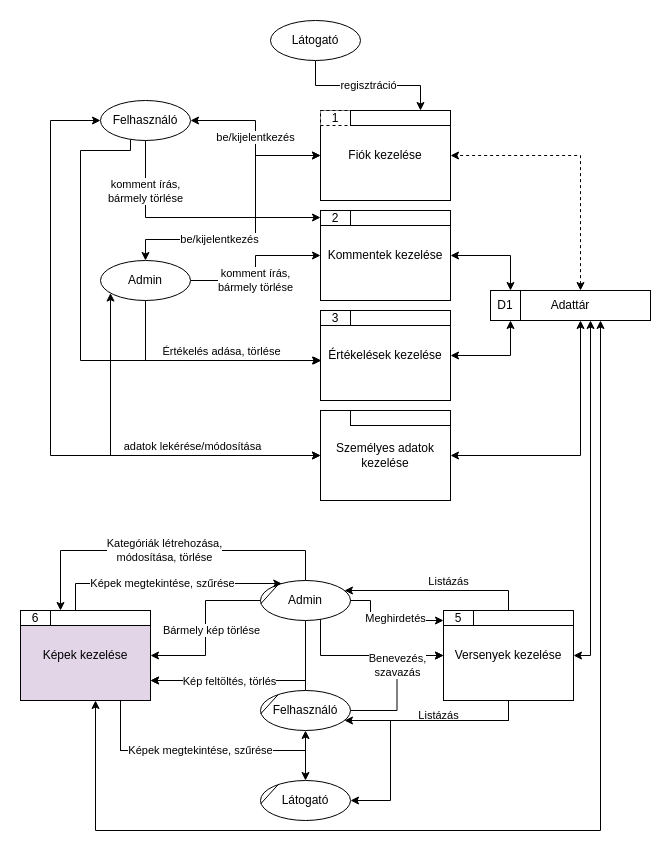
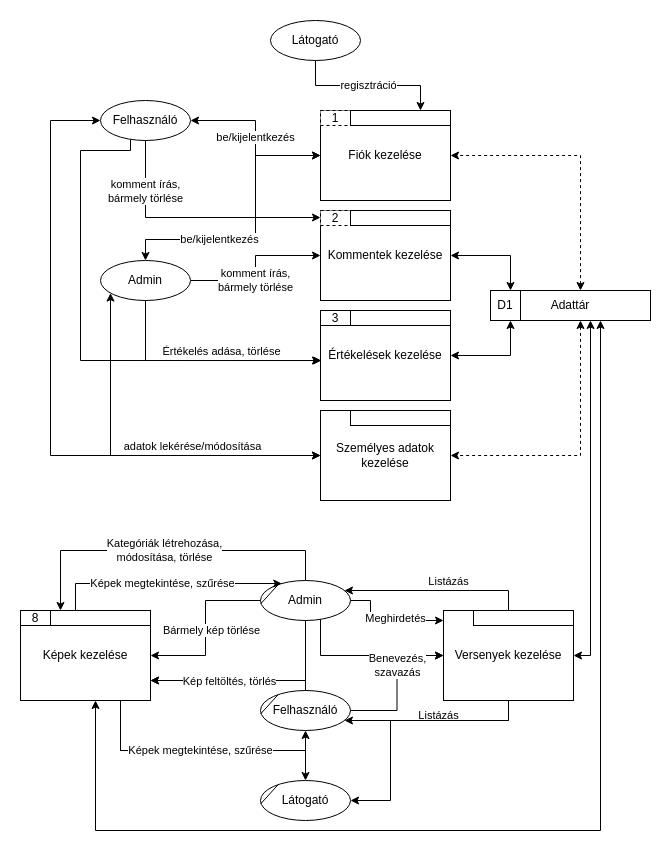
- <mxCell id="10" value="2" style="rounded=0;whiteSpace=wrap;html=1;" vertex="1" parent="8"><mxGeometry width="30" height="15" as="geometry" /></mxCell>
+ <mxCell id="10" value="2" style="rounded=0;whiteSpace=wrap;html=1;dashed=1;" vertex="1" parent="8"><mxGeometry width="30" height="15" as="geometry" /></mxCell>
- <mxCell id="43" style="edgeStyle=orthogonalEdgeStyle;rounded=0;orthogonalLoop=1;jettySize=auto;html=1;entryX=1;entryY=0.5;entryDx=0;entryDy=0;startArrow=classic;startFill=1;" edge="1" parent="1" source="16" target="13"><mxGeometry relative="1" as="geometry"><Array as="points"><mxPoint x="580" y="455" /></Array></mxGeometry></mxCell>
+ <mxCell id="43" style="edgeStyle=orthogonalEdgeStyle;rounded=0;orthogonalLoop=1;jettySize=auto;html=1;entryX=1;entryY=0.5;entryDx=0;entryDy=0;startArrow=classic;startFill=1;dashed=1;" edge="1" parent="1" source="16" target="13"><mxGeometry relative="1" as="geometry"><Array as="points"><mxPoint x="580" y="455" /></Array></mxGeometry></mxCell>
- <mxCell id="47" value="5" style="rounded=0;whiteSpace=wrap;html=1;" vertex="1" parent="45"><mxGeometry width="30" height="15" as="geometry" /></mxCell>
- <mxCell id="53" value="6" style="rounded=0;whiteSpace=wrap;html=1;" vertex="1" parent="51"><mxGeometry width="30" height="15" as="geometry" /></mxCell>
+ <mxCell id="53" value="8" style="rounded=0;whiteSpace=wrap;html=1;" vertex="1" parent="51"><mxGeometry width="30" height="15" as="geometry" /></mxCell>
- <mxCell id="52" value="Képek kezelése" style="rounded=0;whiteSpace=wrap;html=1;fillColor=#e1d5e7;" vertex="1" parent="51"><mxGeometry width="130" height="90" as="geometry" /></mxCell>
+ <mxCell id="52" value="Képek kezelése" style="rounded=0;whiteSpace=wrap;html=1;" vertex="1" parent="51"><mxGeometry width="130" height="90" as="geometry" /></mxCell>
